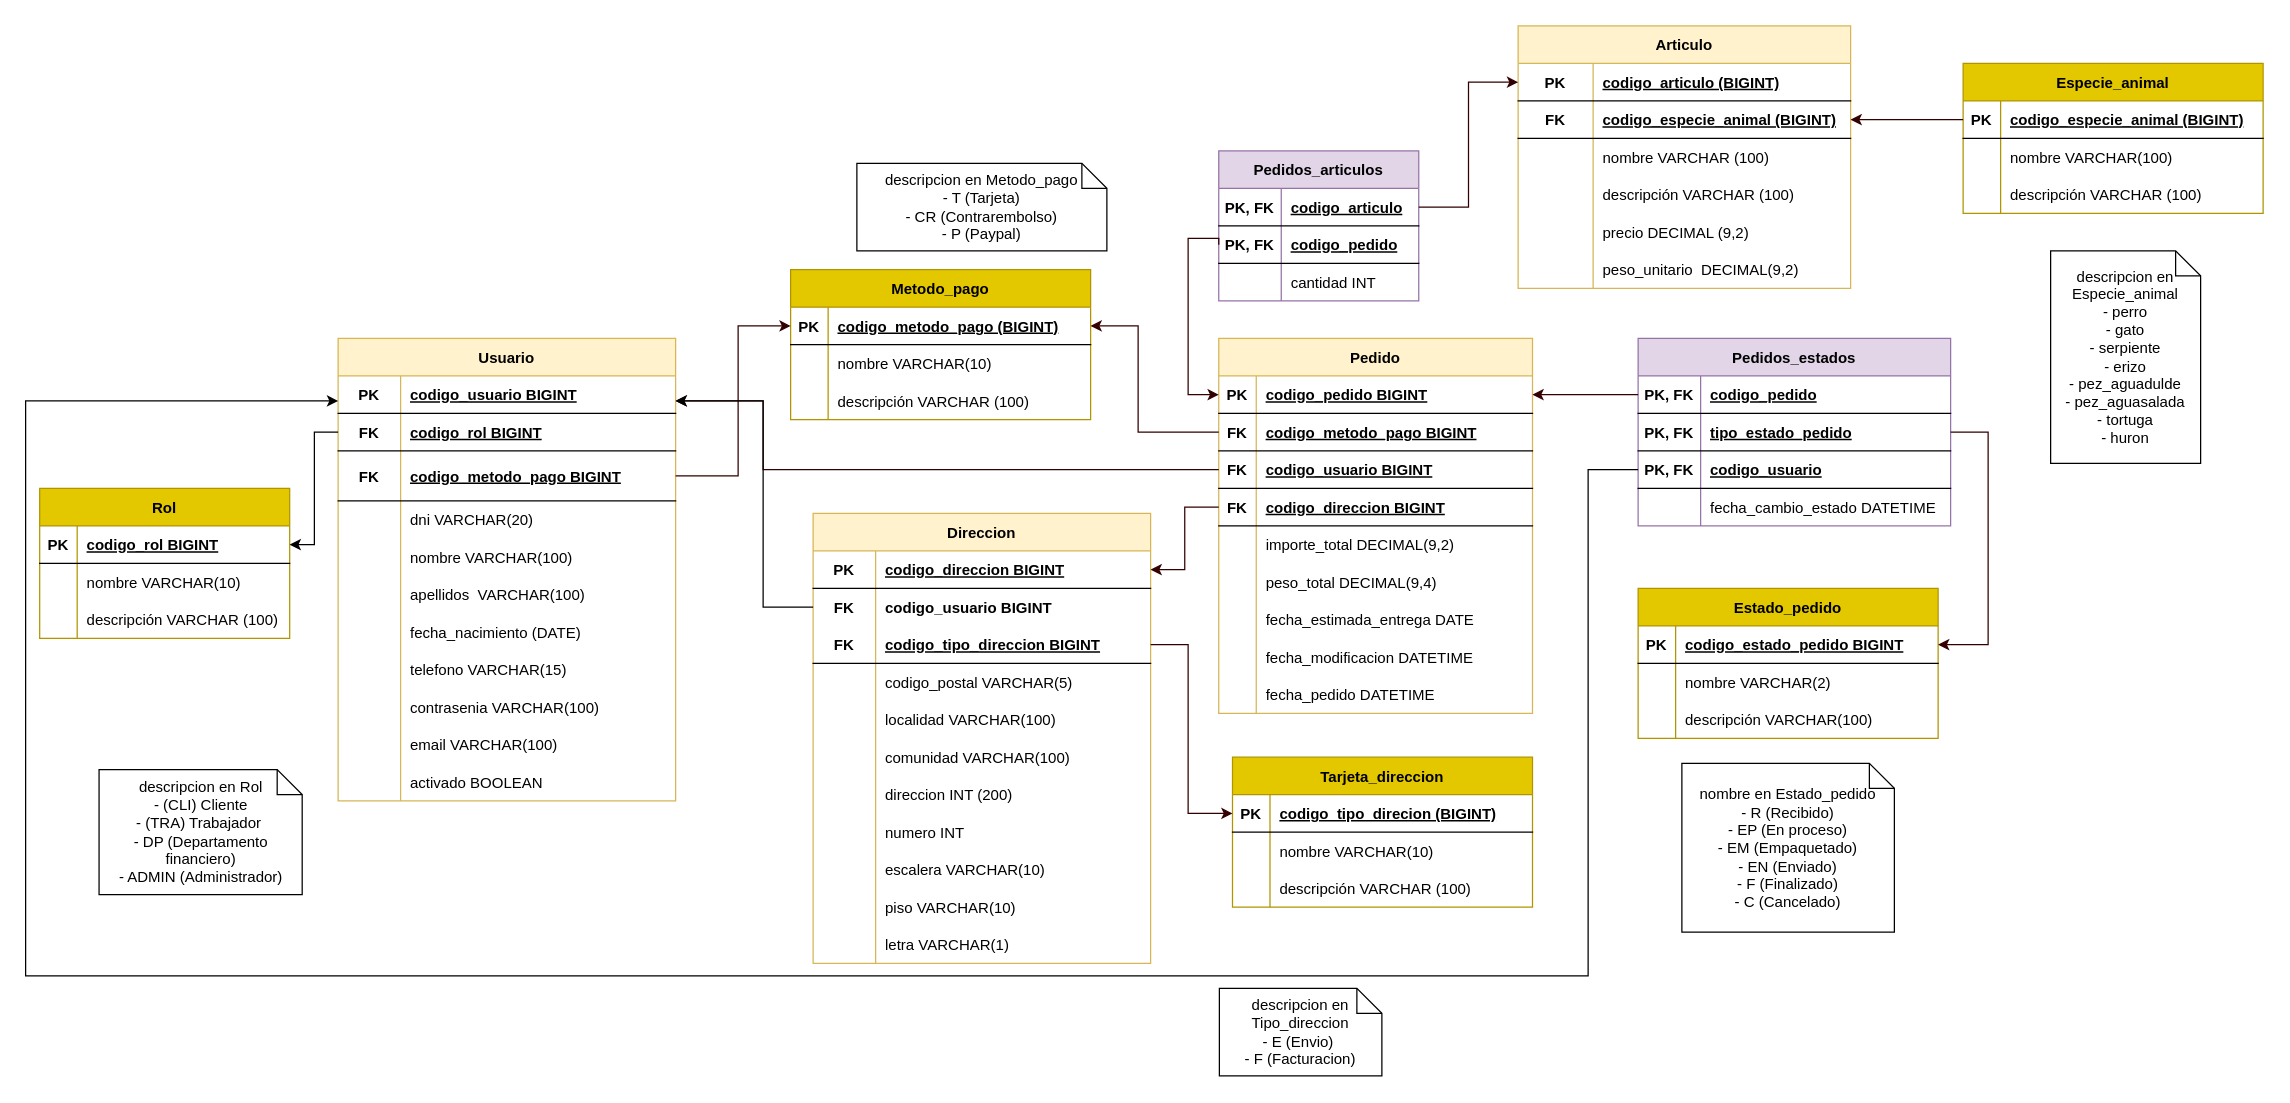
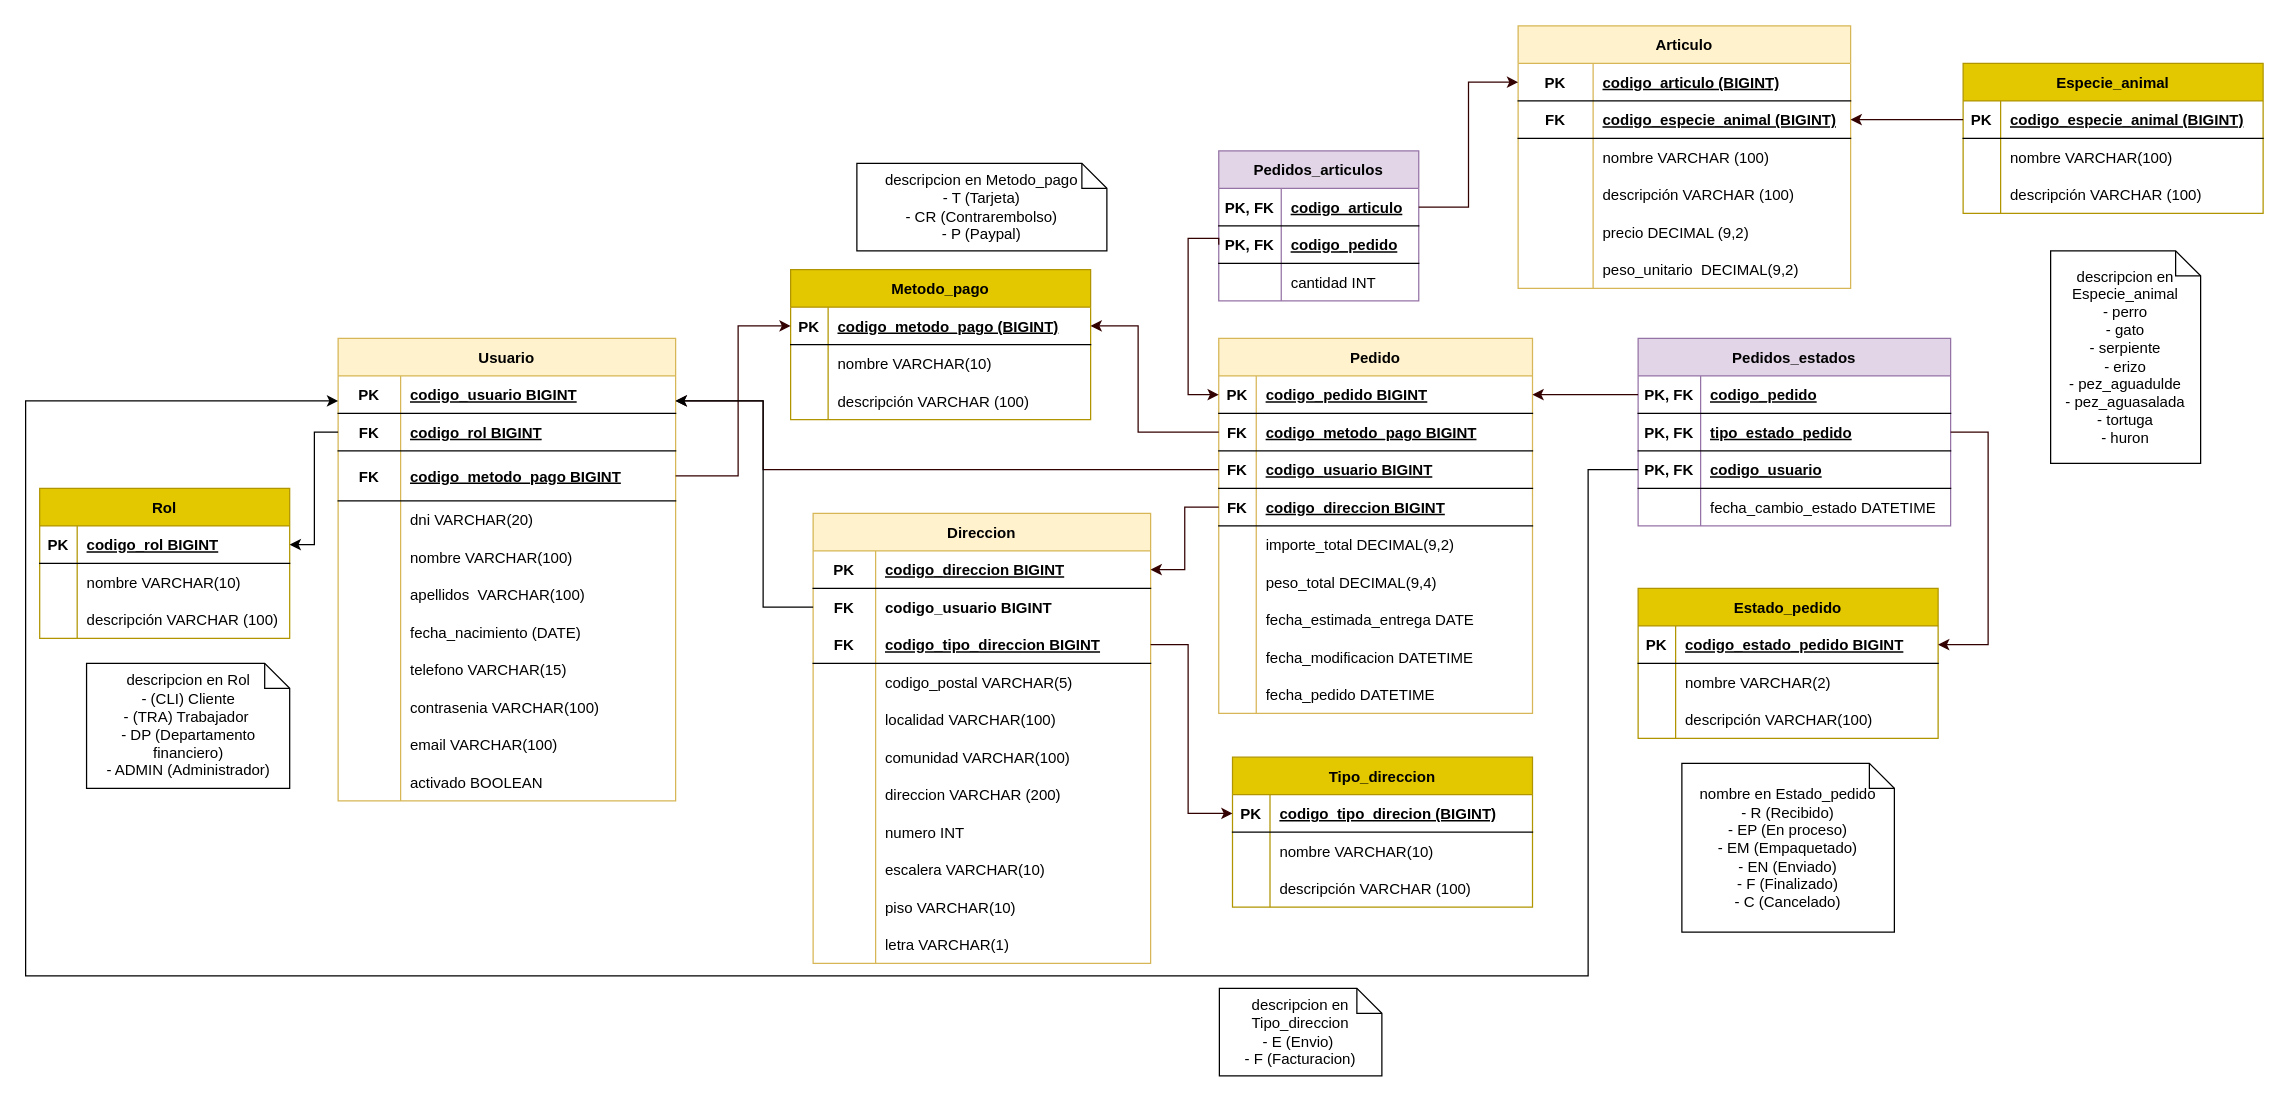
- <mxCell id="184" value="Tarjeta_direccion" style="shape=table;startSize=30;container=1;collapsible=1;childLayout=tableLayout;fixedRows=1;rowLines=0;fontStyle=1;align=center;resizeLast=1;labelBackgroundColor=none;fillColor=#e3c800;strokeColor=#B09500;fontColor=#000000;" parent="1" vertex="1"><mxGeometry x="985.5" y="605" width="240" height="120" as="geometry" /></mxCell>
+ <mxCell id="184" value="Tipo_direccion" style="shape=table;startSize=30;container=1;collapsible=1;childLayout=tableLayout;fixedRows=1;rowLines=0;fontStyle=1;align=center;resizeLast=1;labelBackgroundColor=none;fillColor=#e3c800;strokeColor=#B09500;fontColor=#000000;" parent="1" vertex="1"><mxGeometry x="985.5" y="605" width="240" height="120" as="geometry" /></mxCell>
- <mxCell id="157" value="direccion INT (200)" style="shape=partialRectangle;connectable=0;fillColor=none;top=0;left=0;bottom=0;right=0;align=left;spacingLeft=6;overflow=hidden;" parent="155" vertex="1"><mxGeometry x="50" width="220" height="30" as="geometry"><mxRectangle width="220" height="30" as="alternateBounds" /></mxGeometry></mxCell>
+ <mxCell id="157" value="direccion VARCHAR (200)" style="shape=partialRectangle;connectable=0;fillColor=none;top=0;left=0;bottom=0;right=0;align=left;spacingLeft=6;overflow=hidden;" parent="155" vertex="1"><mxGeometry x="50" width="220" height="30" as="geometry"><mxRectangle width="220" height="30" as="alternateBounds" /></mxGeometry></mxCell>
- <mxCell id="103" value="descripcion en Rol&lt;br&gt;- (CLI) Cliente&lt;br&gt;- (TRA) Trabajador&amp;nbsp;&lt;br&gt;- DP (Departamento financiero)&lt;br&gt;- ADMIN (Administrador)" style="shape=note;size=20;whiteSpace=wrap;html=1;labelBackgroundColor=none;fontColor=none;fillColor=default;" parent="1" vertex="1"><mxGeometry x="78.75" y="615" width="162.5" height="100" as="geometry" /></mxCell>
+ <mxCell id="103" value="descripcion en Rol&lt;br&gt;- (CLI) Cliente&lt;br&gt;- (TRA) Trabajador&amp;nbsp;&lt;br&gt;- DP (Departamento financiero)&lt;br&gt;- ADMIN (Administrador)" style="shape=note;size=20;whiteSpace=wrap;html=1;labelBackgroundColor=none;fontColor=none;fillColor=default;" parent="1" vertex="1"><mxGeometry x="68.75" y="530" width="162.5" height="100" as="geometry" /></mxCell>
